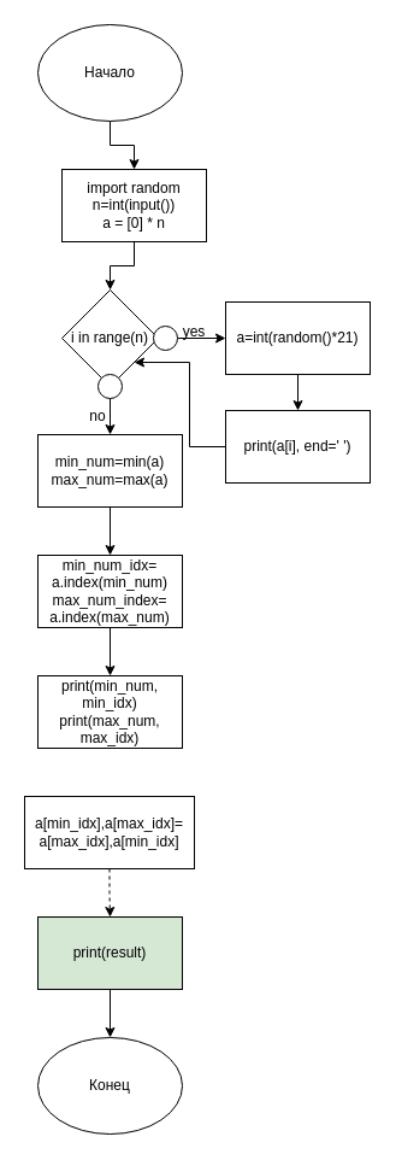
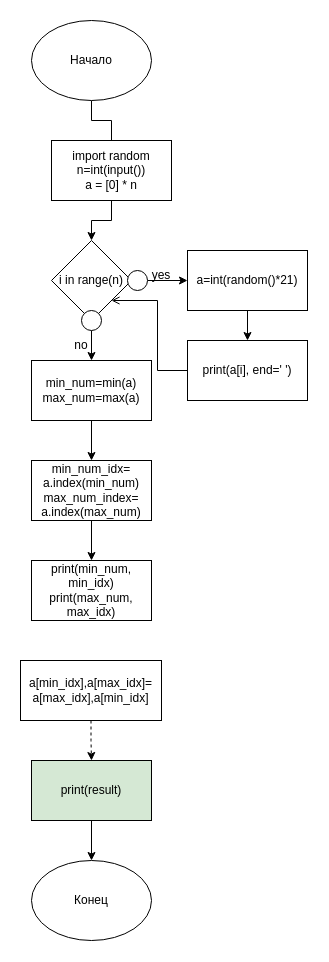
- <mxCell id="2" value="" style="edgeStyle=orthogonalEdgeStyle;rounded=0;orthogonalLoop=1;jettySize=auto;html=1;" edge="1" parent="1" source="3" target="5"><mxGeometry relative="1" as="geometry" /></mxCell>
+ <mxCell id="2" value="" style="edgeStyle=orthogonalEdgeStyle;rounded=0;orthogonalLoop=1;jettySize=auto;html=1;endArrow=none;" edge="1" parent="1" source="3" target="5"><mxGeometry relative="1" as="geometry" /></mxCell>
- <mxCell id="13" style="edgeStyle=orthogonalEdgeStyle;rounded=0;orthogonalLoop=1;jettySize=auto;html=1;entryX=1;entryY=1;entryDx=0;entryDy=0;" edge="1" parent="1" source="14" target="6"><mxGeometry relative="1" as="geometry"><Array as="points"><mxPoint x="157" y="370" /><mxPoint x="157" y="300" /></Array></mxGeometry></mxCell>
+ <mxCell id="13" style="edgeStyle=orthogonalEdgeStyle;rounded=0;orthogonalLoop=1;jettySize=auto;html=1;entryX=1;entryY=1;entryDx=0;entryDy=0;endArrow=open;" edge="1" parent="1" source="14" target="6"><mxGeometry relative="1" as="geometry"><Array as="points"><mxPoint x="157" y="370" /><mxPoint x="157" y="300" /></Array></mxGeometry></mxCell>
